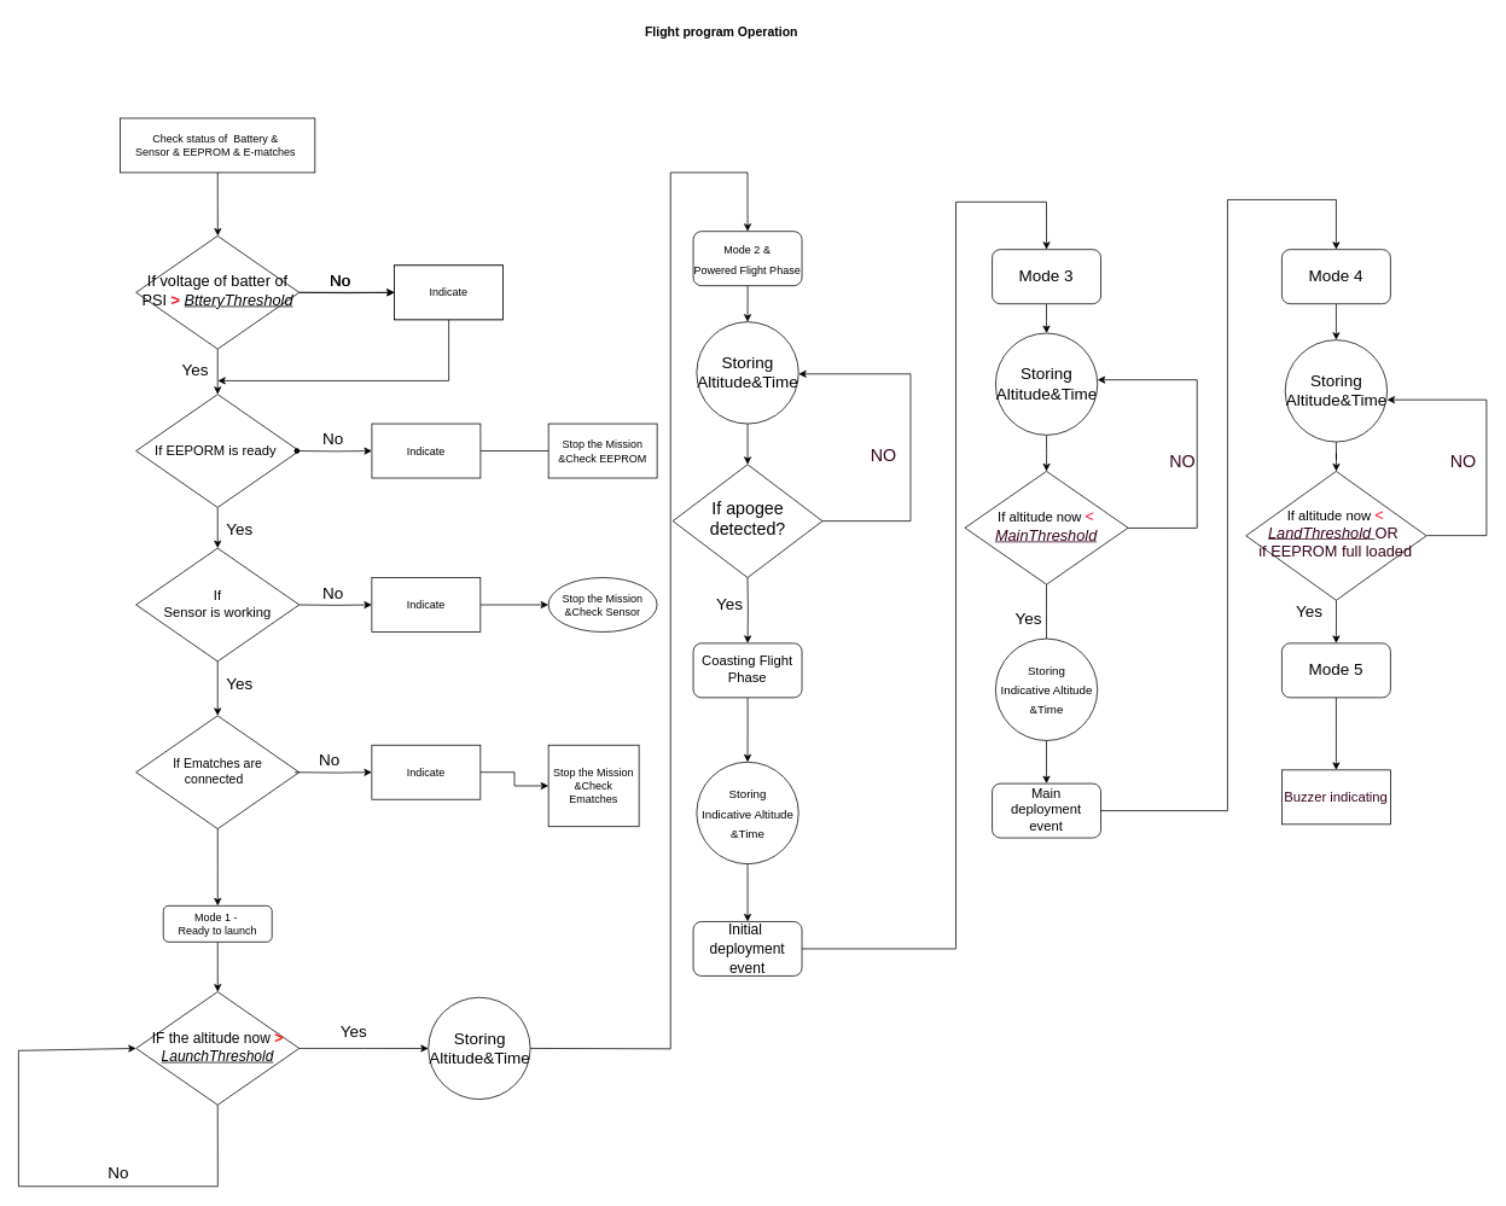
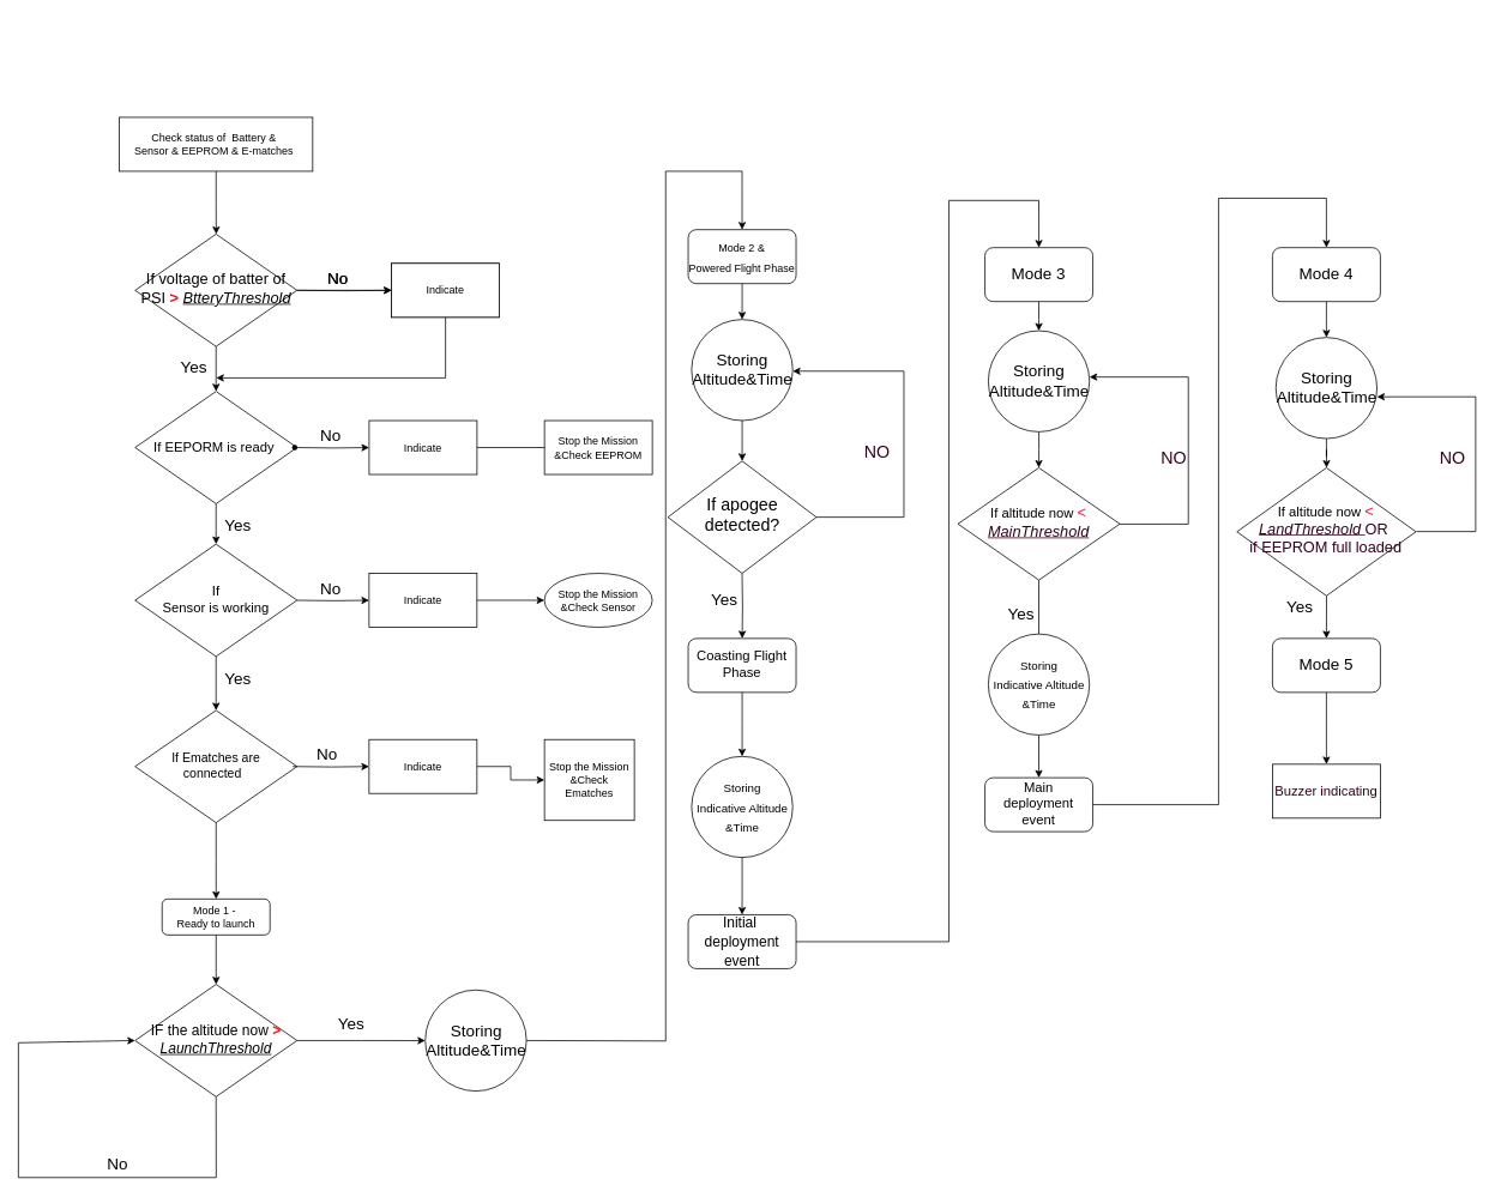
- <mxCell id="4" value="&lt;strong style=&quot;box-sizing: border-box ; font-weight: bolder ; font-size: 14px ; font-style: normal ; letter-spacing: normal ; text-align: left ; text-indent: 0px ; text-transform: none ; word-spacing: 0px ; background-color: rgb(255 , 255 , 255)&quot;&gt;Flight program Operation&lt;br&gt;&lt;br&gt;&lt;/strong&gt;" style="text;whiteSpace=wrap;html=1;fontColor=default;" parent="1" vertex="1"><mxGeometry x="710" y="20" width="185.14" height="30" as="geometry" /></mxCell>
